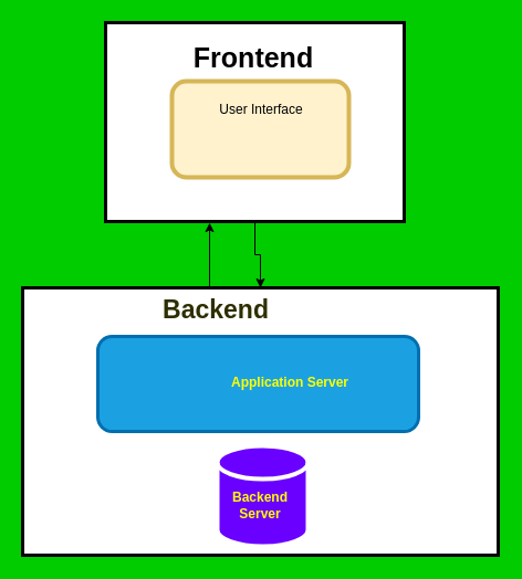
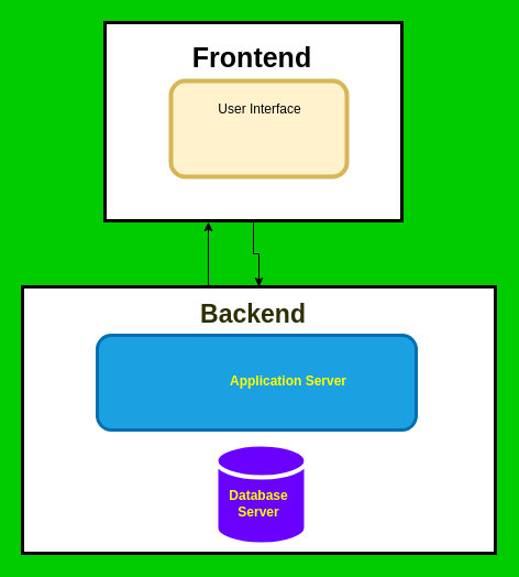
- <mxCell id="13" value="&lt;b style=&quot;&quot;&gt;&lt;font style=&quot;font-size: 23px;&quot; color=&quot;#2e2e00&quot;&gt;Backend&lt;/font&gt;&lt;/b&gt;" style="text;strokeColor=none;align=center;fillColor=none;html=1;verticalAlign=middle;whiteSpace=wrap;rounded=0;" vertex="1" parent="1"><mxGeometry x="140" y="265" width="110" height="30" as="geometry" /></mxCell>
+ <mxCell id="13" value="&lt;b style=&quot;&quot;&gt;&lt;font style=&quot;font-size: 23px;&quot; color=&quot;#2e2e00&quot;&gt;Backend&lt;/font&gt;&lt;/b&gt;" style="text;strokeColor=none;align=center;fillColor=none;html=1;verticalAlign=middle;whiteSpace=wrap;rounded=0;" vertex="1" parent="1"><mxGeometry x="175" y="270" width="110" height="30" as="geometry" /></mxCell>
- <mxCell id="12" value="&lt;font color=&quot;#ffff00&quot;&gt;&lt;b&gt;Backend &lt;br&gt;Server&lt;/b&gt;&lt;/font&gt;" style="text;strokeColor=none;align=center;fillColor=none;html=1;verticalAlign=middle;whiteSpace=wrap;rounded=0;" vertex="1" parent="1"><mxGeometry x="180" y="442" width="110" height="30" as="geometry" /></mxCell>
+ <mxCell id="12" value="&lt;font color=&quot;#ffff00&quot;&gt;&lt;b&gt;Database &lt;br&gt;Server&lt;/b&gt;&lt;/font&gt;" style="text;strokeColor=none;align=center;fillColor=none;html=1;verticalAlign=middle;whiteSpace=wrap;rounded=0;" vertex="1" parent="1"><mxGeometry x="180" y="442" width="110" height="30" as="geometry" /></mxCell>
